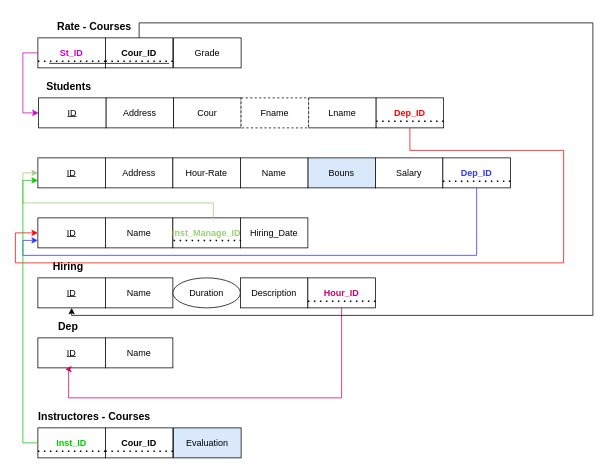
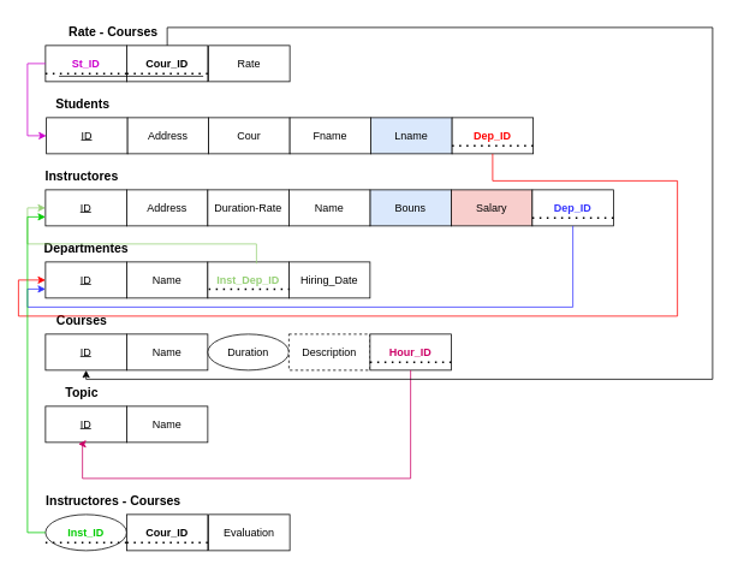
- <mxCell id="55" value="Grade" style="rounded=0;whiteSpace=wrap;html=1;" parent="1" vertex="1"><mxGeometry x="231" y="50" width="90" height="40" as="geometry" /></mxCell>
+ <mxCell id="55" value="Rate" style="rounded=0;whiteSpace=wrap;html=1;" parent="1" vertex="1"><mxGeometry x="231" y="50" width="90" height="40" as="geometry" /></mxCell>
- <mxCell id="7" value="Fname" style="rounded=0;whiteSpace=wrap;html=1;dashed=1;" parent="2" vertex="1"><mxGeometry x="270" width="90" height="40" as="geometry" /></mxCell>
+ <mxCell id="7" value="Fname" style="rounded=0;whiteSpace=wrap;html=1;" parent="2" vertex="1"><mxGeometry x="270" width="90" height="40" as="geometry" /></mxCell>
- <mxCell id="6" value="Lname" style="rounded=0;whiteSpace=wrap;html=1;" parent="2" vertex="1"><mxGeometry x="360" width="90" height="40" as="geometry" /></mxCell>
+ <mxCell id="6" value="Lname" style="rounded=0;whiteSpace=wrap;html=1;fillColor=#dae8fc;" parent="2" vertex="1"><mxGeometry x="360" width="90" height="40" as="geometry" /></mxCell>
+ <mxCell id="15" value="&lt;span style=&quot;font-size: 14px; text-wrap: wrap;&quot;&gt;&lt;b&gt;Instructores&lt;/b&gt;&lt;/span&gt;" style="text;html=1;align=center;verticalAlign=middle;resizable=0;points=[];autosize=1;strokeColor=none;fillColor=none;" parent="1" vertex="1"><mxGeometry x="40" y="180" width="100" height="30" as="geometry" /></mxCell>
- <mxCell id="12" value="&lt;div&gt;&lt;span style=&quot;text-align: left; text-wrap: nowrap; background-color: initial;&quot;&gt;Hour-Rate&lt;/span&gt;&lt;br&gt;&lt;/div&gt;" style="rounded=0;whiteSpace=wrap;html=1;" parent="9" vertex="1"><mxGeometry x="180" width="90" height="40" as="geometry" /></mxCell>
+ <mxCell id="12" value="&lt;div&gt;&lt;span style=&quot;text-align: left; text-wrap: nowrap; background-color: initial;&quot;&gt;Duration-Rate&lt;/span&gt;&lt;br&gt;&lt;/div&gt;" style="rounded=0;whiteSpace=wrap;html=1;" parent="9" vertex="1"><mxGeometry x="180" width="90" height="40" as="geometry" /></mxCell>
- <mxCell id="16" value="&lt;div style=&quot;text-wrap: nowrap; text-align: left;&quot;&gt;Salary&lt;br&gt;&lt;/div&gt;" style="rounded=0;whiteSpace=wrap;html=1;" parent="1" vertex="1"><mxGeometry x="500" y="210" width="90" height="40" as="geometry" /></mxCell>
+ <mxCell id="16" value="&lt;div style=&quot;text-wrap: nowrap; text-align: left;&quot;&gt;Salary&lt;br&gt;&lt;/div&gt;" style="rounded=0;whiteSpace=wrap;html=1;fillColor=#f8cecc;" parent="1" vertex="1"><mxGeometry x="500" y="210" width="90" height="40" as="geometry" /></mxCell>
+ <mxCell id="17" value="&lt;b&gt;&lt;font style=&quot;font-size: 14px;&quot;&gt;Departmentes&lt;/font&gt;&lt;/b&gt;" style="text;html=1;align=center;verticalAlign=middle;resizable=0;points=[];autosize=1;strokeColor=none;fillColor=none;" parent="1" vertex="1"><mxGeometry x="35" y="260" width="120" height="30" as="geometry" /></mxCell>
- <mxCell id="21" value="&lt;span style=&quot;text-align: left; text-wrap: nowrap;&quot;&gt;&lt;font color=&quot;#97d077&quot;&gt;&lt;b&gt;Inst_Manage_ID&lt;/b&gt;&lt;/font&gt;&lt;/span&gt;" style="rounded=0;whiteSpace=wrap;html=1;" parent="18" vertex="1"><mxGeometry x="180" width="90" height="40" as="geometry" /></mxCell>
+ <mxCell id="21" value="&lt;span style=&quot;text-align: left; text-wrap: nowrap;&quot;&gt;&lt;font color=&quot;#97d077&quot;&gt;&lt;b&gt;Inst_Dep_ID&lt;/b&gt;&lt;/font&gt;&lt;/span&gt;" style="rounded=0;whiteSpace=wrap;html=1;" parent="18" vertex="1"><mxGeometry x="180" width="90" height="40" as="geometry" /></mxCell>
- <mxCell id="23" value="&lt;b&gt;&lt;font style=&quot;font-size: 14px;&quot;&gt;Hiring&lt;/font&gt;&lt;/b&gt;" style="text;html=1;align=center;verticalAlign=middle;resizable=0;points=[];autosize=1;strokeColor=none;fillColor=none;" parent="1" vertex="1"><mxGeometry x="50" y="340" width="80" height="30" as="geometry" /></mxCell>
+ <mxCell id="23" value="&lt;b&gt;&lt;font style=&quot;font-size: 14px;&quot;&gt;Courses&lt;/font&gt;&lt;/b&gt;" style="text;html=1;align=center;verticalAlign=middle;resizable=0;points=[];autosize=1;strokeColor=none;fillColor=none;" parent="1" vertex="1"><mxGeometry x="50" y="340" width="80" height="30" as="geometry" /></mxCell>
- <mxCell id="28" value="Description" style="rounded=0;whiteSpace=wrap;html=1;" parent="24" vertex="1"><mxGeometry x="270" width="90" height="40" as="geometry" /></mxCell>
+ <mxCell id="28" value="Description" style="rounded=0;whiteSpace=wrap;html=1;dashed=1;" parent="24" vertex="1"><mxGeometry x="270" width="90" height="40" as="geometry" /></mxCell>
- <mxCell id="32" value="&lt;b&gt;&lt;font style=&quot;font-size: 14px;&quot;&gt;Dep&lt;/font&gt;&lt;/b&gt;" style="text;html=1;align=center;verticalAlign=middle;resizable=0;points=[];autosize=1;strokeColor=none;fillColor=none;" parent="1" vertex="1"><mxGeometry x="60" y="420" width="60" height="30" as="geometry" /></mxCell>
+ <mxCell id="32" value="&lt;b&gt;&lt;font style=&quot;font-size: 14px;&quot;&gt;Topic&lt;/font&gt;&lt;/b&gt;" style="text;html=1;align=center;verticalAlign=middle;resizable=0;points=[];autosize=1;strokeColor=none;fillColor=none;" parent="1" vertex="1"><mxGeometry x="60" y="420" width="60" height="30" as="geometry" /></mxCell>
- <mxCell id="59" value="&lt;b style=&quot;&quot;&gt;&lt;font color=&quot;#00cc00&quot;&gt;Inst_ID&lt;/font&gt;&lt;/b&gt;" style="rounded=0;whiteSpace=wrap;html=1;" parent="58" vertex="1"><mxGeometry width="90" height="40" as="geometry" /></mxCell>
+ <mxCell id="59" value="&lt;b style=&quot;&quot;&gt;&lt;font color=&quot;#00cc00&quot;&gt;Inst_ID&lt;/font&gt;&lt;/b&gt;" style="ellipse;whiteSpace=wrap;html=1;" parent="58" vertex="1"><mxGeometry width="90" height="40" as="geometry" /></mxCell>
- <mxCell id="64" value="Evaluation" style="rounded=0;whiteSpace=wrap;html=1;fillColor=#dae8fc;" parent="1" vertex="1"><mxGeometry x="231" y="570" width="90" height="40" as="geometry" /></mxCell>
+ <mxCell id="64" value="Evaluation" style="rounded=0;whiteSpace=wrap;html=1;" parent="1" vertex="1"><mxGeometry x="231" y="570" width="90" height="40" as="geometry" /></mxCell>
